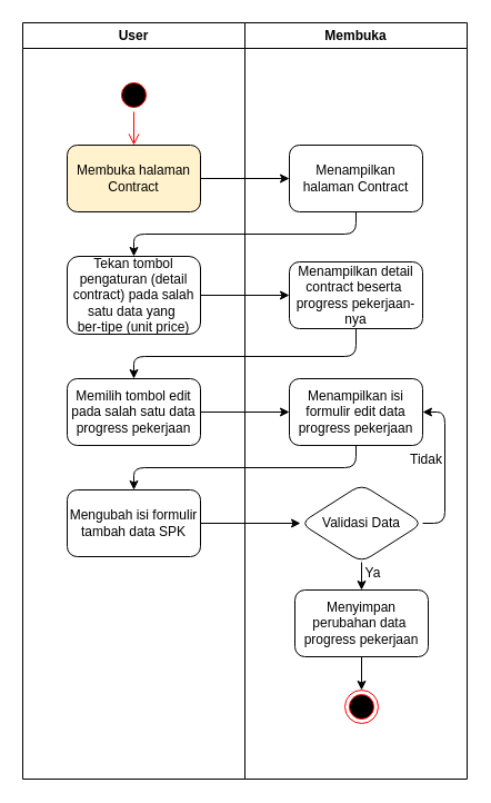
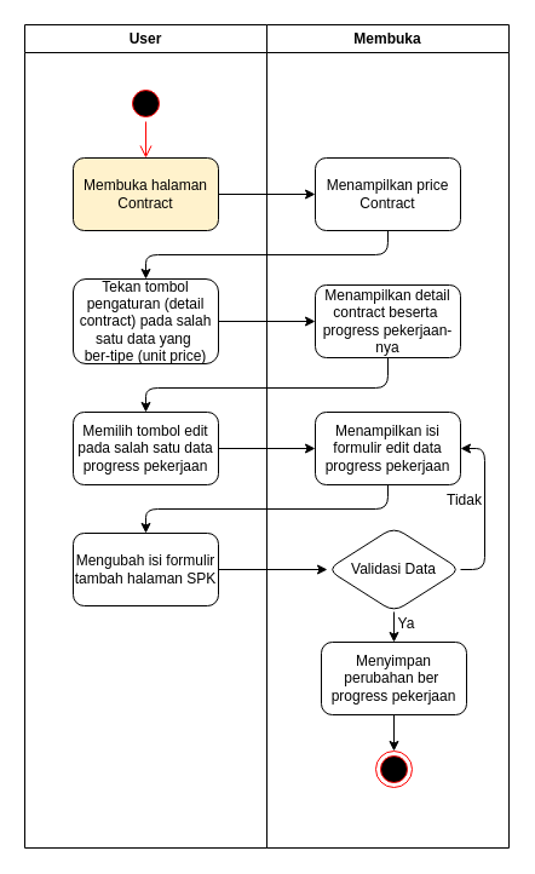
- <mxCell id="10" value="Menampilkan halaman Contract" style="rounded=1;whiteSpace=wrap;html=1;" parent="9" vertex="1"><mxGeometry x="40" y="110" width="120" height="60" as="geometry" /></mxCell>
+ <mxCell id="10" value="Menampilkan price Contract" style="rounded=1;whiteSpace=wrap;html=1;" parent="9" vertex="1"><mxGeometry x="40" y="110" width="120" height="60" as="geometry" /></mxCell>
- <mxCell id="8" value="Mengubah isi formulir tambah data SPK" style="rounded=1;whiteSpace=wrap;html=1;" parent="2" vertex="1"><mxGeometry x="40" y="420" width="120" height="60" as="geometry" /></mxCell>
+ <mxCell id="8" value="Mengubah isi formulir tambah halaman SPK" style="rounded=1;whiteSpace=wrap;html=1;" parent="2" vertex="1"><mxGeometry x="40" y="420" width="120" height="60" as="geometry" /></mxCell>
- <mxCell id="17" value="Menyimpan perubahan data&amp;nbsp;&lt;div&gt;progress pekerjaan&lt;/div&gt;" style="rounded=1;whiteSpace=wrap;html=1;" parent="9" vertex="1"><mxGeometry x="45" y="510" width="120" height="60" as="geometry" /></mxCell>
+ <mxCell id="17" value="Menyimpan perubahan ber&amp;nbsp;&lt;div&gt;progress pekerjaan&lt;/div&gt;" style="rounded=1;whiteSpace=wrap;html=1;" parent="9" vertex="1"><mxGeometry x="45" y="510" width="120" height="60" as="geometry" /></mxCell>
